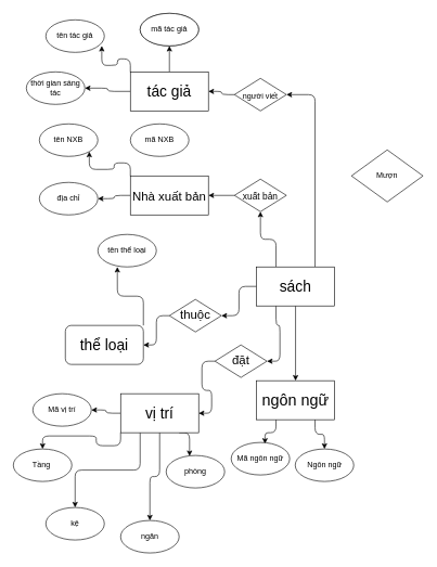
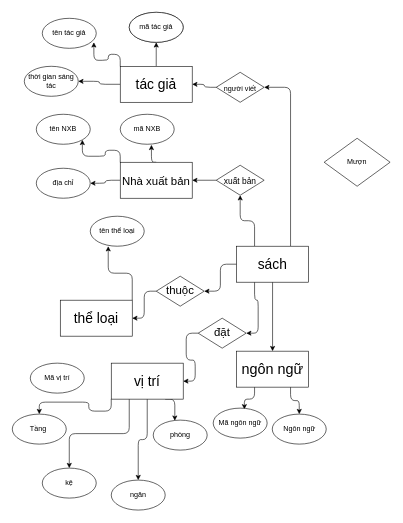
+ <mxCell id="12" style="edgeStyle=orthogonalEdgeStyle;curved=0;rounded=1;sketch=0;orthogonalLoop=1;jettySize=auto;html=1;exitX=0.5;exitY=0;exitDx=0;exitDy=0;entryX=0.578;entryY=1.02;entryDx=0;entryDy=0;entryPerimeter=0;" edge="1" parent="1" source="15" target="39"><mxGeometry relative="1" as="geometry" /></mxCell>
- <mxCell id="17" value="thể loại" style="whiteSpace=wrap;html=1;sketch=0;fontSize=23;rounded=1;" vertex="1" parent="1"><mxGeometry x="100" y="500" width="120" height="60" as="geometry" /></mxCell>
+ <mxCell id="17" value="thể loại" style="rounded=0;whiteSpace=wrap;html=1;sketch=0;fontSize=23;" vertex="1" parent="1"><mxGeometry x="100" y="500" width="120" height="60" as="geometry" /></mxCell>
- <mxCell id="18" style="edgeStyle=orthogonalEdgeStyle;curved=0;rounded=1;sketch=0;orthogonalLoop=1;jettySize=auto;html=1;exitX=0;exitY=0.5;exitDx=0;exitDy=0;entryX=1;entryY=0.5;entryDx=0;entryDy=0;" edge="1" parent="1" source="23" target="43"><mxGeometry relative="1" as="geometry" /></mxCell>
